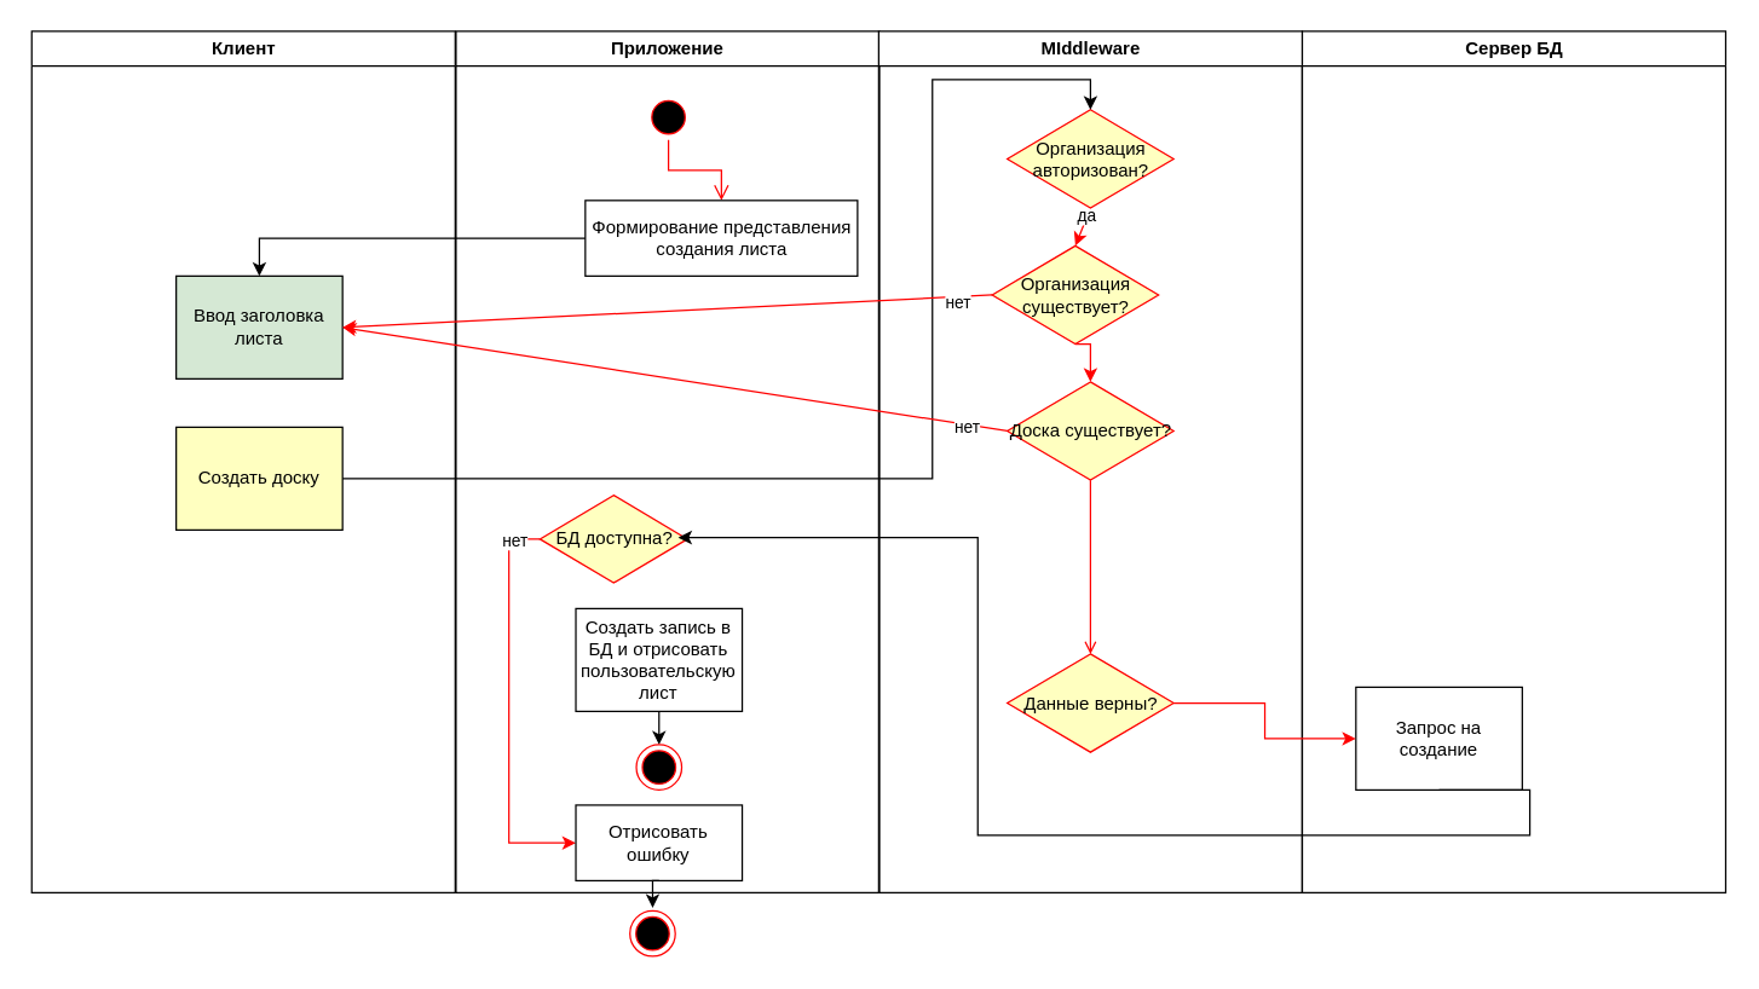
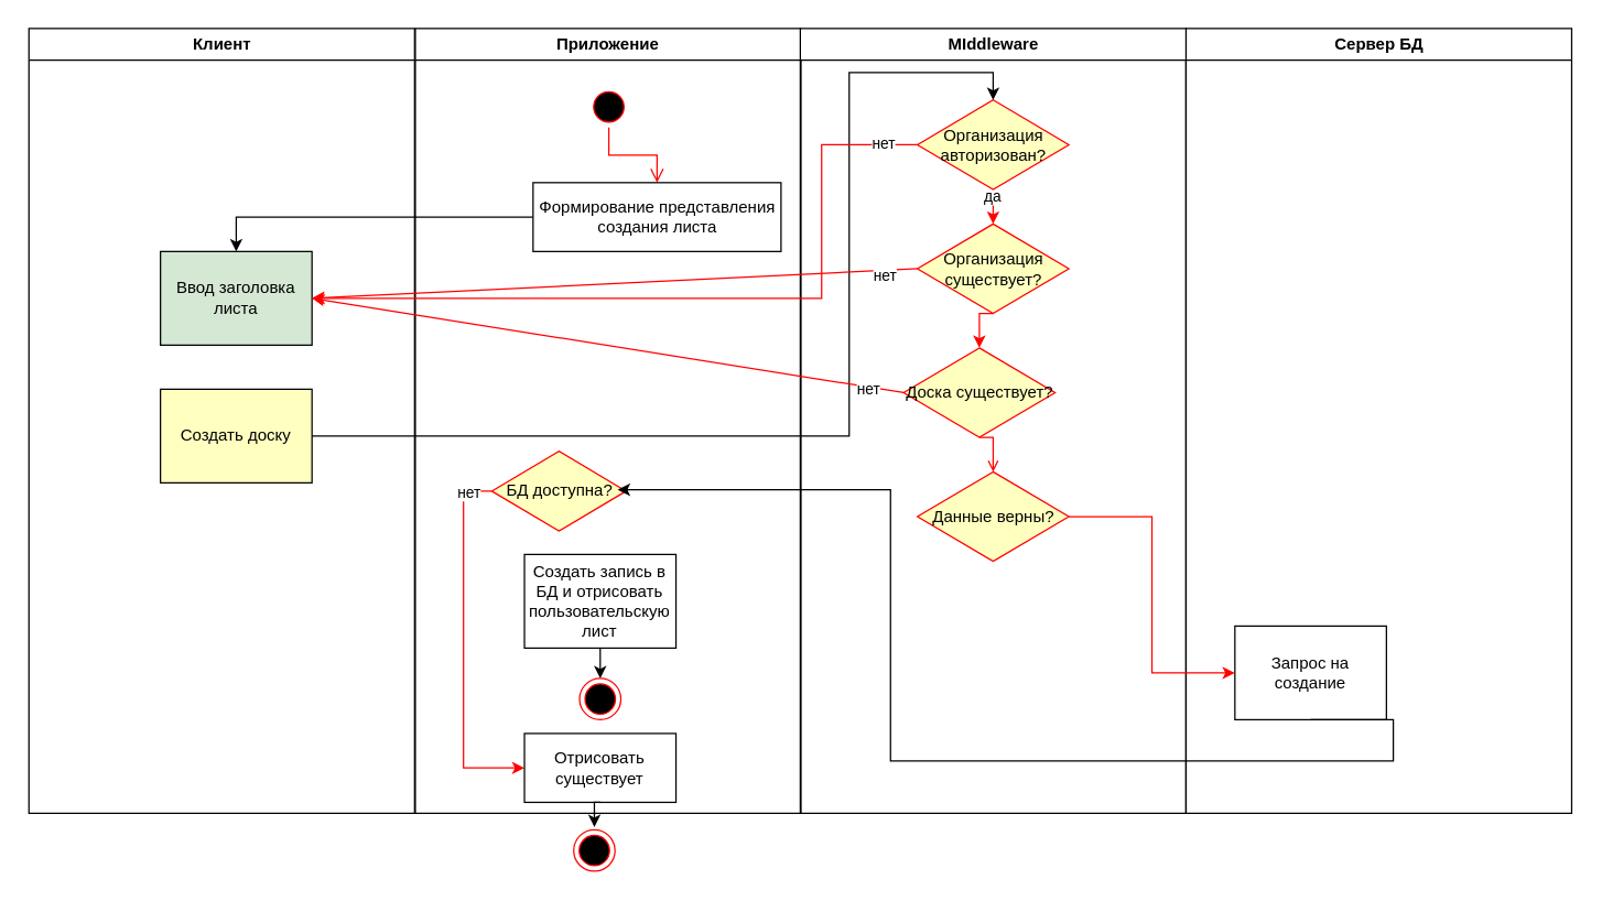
- <mxCell id="24" value="Организация существует?" style="rhombus;whiteSpace=wrap;html=1;fontColor=#000000;fillColor=#ffffc0;strokeColor=#ff0000;" parent="19" vertex="1"><mxGeometry x="75" y="142" width="110" height="65" as="geometry" /></mxCell>
+ <mxCell id="24" value="Организация существует?" style="rhombus;whiteSpace=wrap;html=1;fontColor=#000000;fillColor=#ffffc0;strokeColor=#ff0000;" parent="19" vertex="1"><mxGeometry x="85" y="142" width="110" height="65" as="geometry" /></mxCell>
+ <mxCell id="29" style="edgeStyle=orthogonalEdgeStyle;rounded=0;orthogonalLoop=1;jettySize=auto;html=1;exitX=0;exitY=0.5;exitDx=0;exitDy=0;entryX=1;entryY=0.5;entryDx=0;entryDy=0;strokeColor=#FF0000;" parent="1" source="22" target="3" edge="1"><mxGeometry relative="1" as="geometry"><Array as="points"><mxPoint x="596" y="105" /><mxPoint x="596" y="216" /></Array></mxGeometry></mxCell>
+ <mxCell id="30" value="нет" style="edgeLabel;html=1;align=center;verticalAlign=middle;resizable=0;points=[];" parent="29" vertex="1" connectable="0"><mxGeometry x="-0.907" y="-1" relative="1" as="geometry"><mxPoint x="1" as="offset" /></mxGeometry></mxCell>
- <mxCell id="26" value="&lt;div&gt;Доска существует?&lt;/div&gt;" style="rhombus;whiteSpace=wrap;html=1;fontColor=#000000;fillColor=#ffffc0;strokeColor=#ff0000;" vertex="1" parent="19"><mxGeometry x="85" y="232" width="110" height="65" as="geometry" /></mxCell>
+ <mxCell id="26" value="&lt;div&gt;Доска существует?&lt;/div&gt;" style="rhombus;whiteSpace=wrap;html=1;fontColor=#000000;fillColor=#ffffc0;strokeColor=#ff0000;" vertex="1" parent="19"><mxGeometry x="75" y="232" width="110" height="65" as="geometry" /></mxCell>
- <mxCell id="27" value="Данные верны?" style="rhombus;whiteSpace=wrap;html=1;fontColor=#000000;fillColor=#ffffc0;strokeColor=#ff0000;" vertex="1" parent="19"><mxGeometry x="85" y="412" width="110" height="65" as="geometry" /></mxCell>
+ <mxCell id="27" value="Данные верны?" style="rhombus;whiteSpace=wrap;html=1;fontColor=#000000;fillColor=#ffffc0;strokeColor=#ff0000;" vertex="1" parent="19"><mxGeometry x="85" y="322" width="110" height="65" as="geometry" /></mxCell>
- <mxCell id="15" value="Отрисовать ошибку" style="html=1;whiteSpace=wrap;" parent="5" vertex="1"><mxGeometry x="79.25" y="512" width="110" height="50" as="geometry" /></mxCell>
+ <mxCell id="15" value="Отрисовать существует" style="html=1;whiteSpace=wrap;" parent="5" vertex="1"><mxGeometry x="79.25" y="512" width="110" height="50" as="geometry" /></mxCell>
